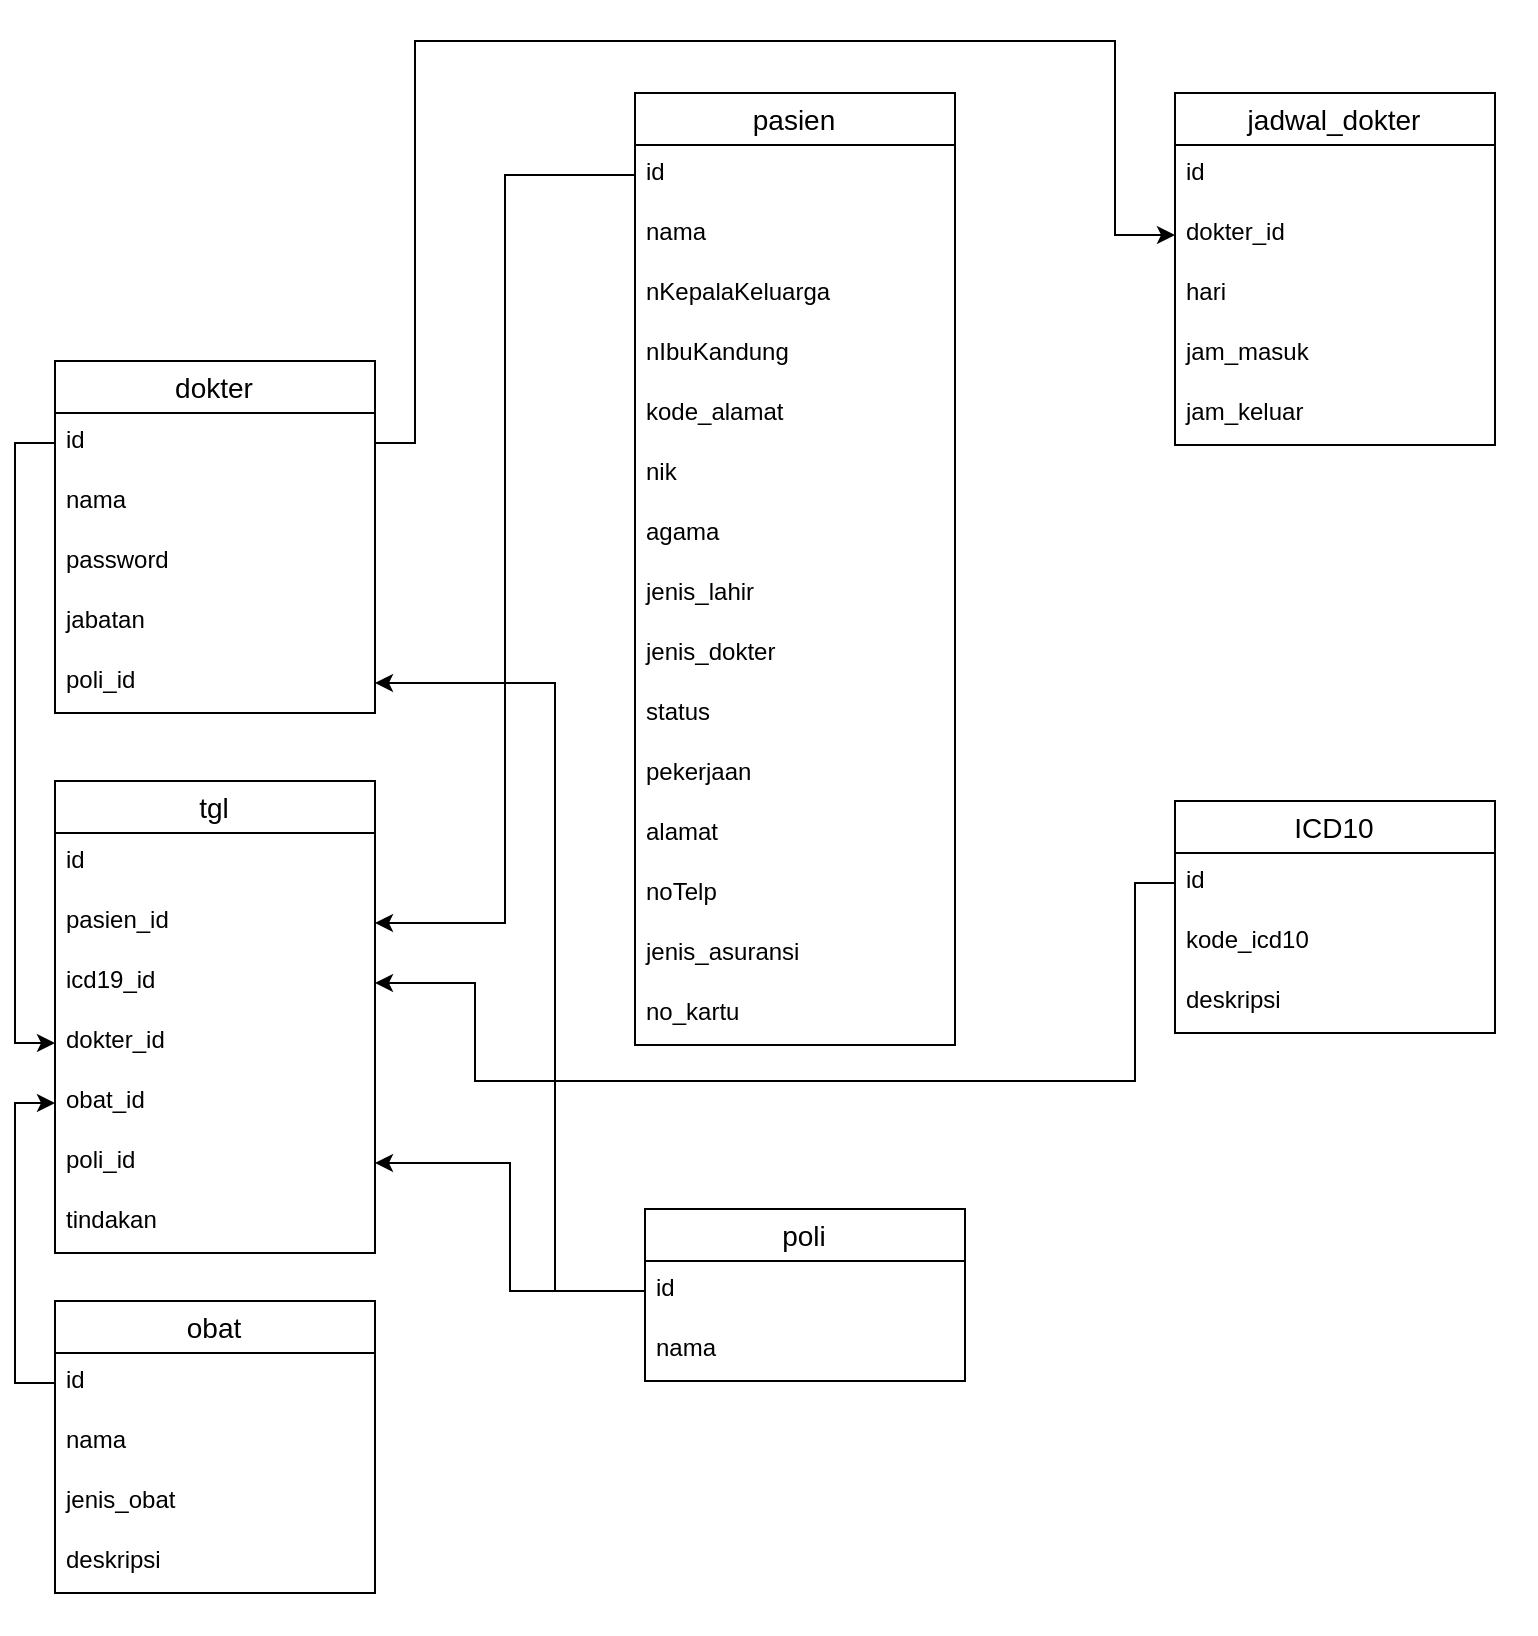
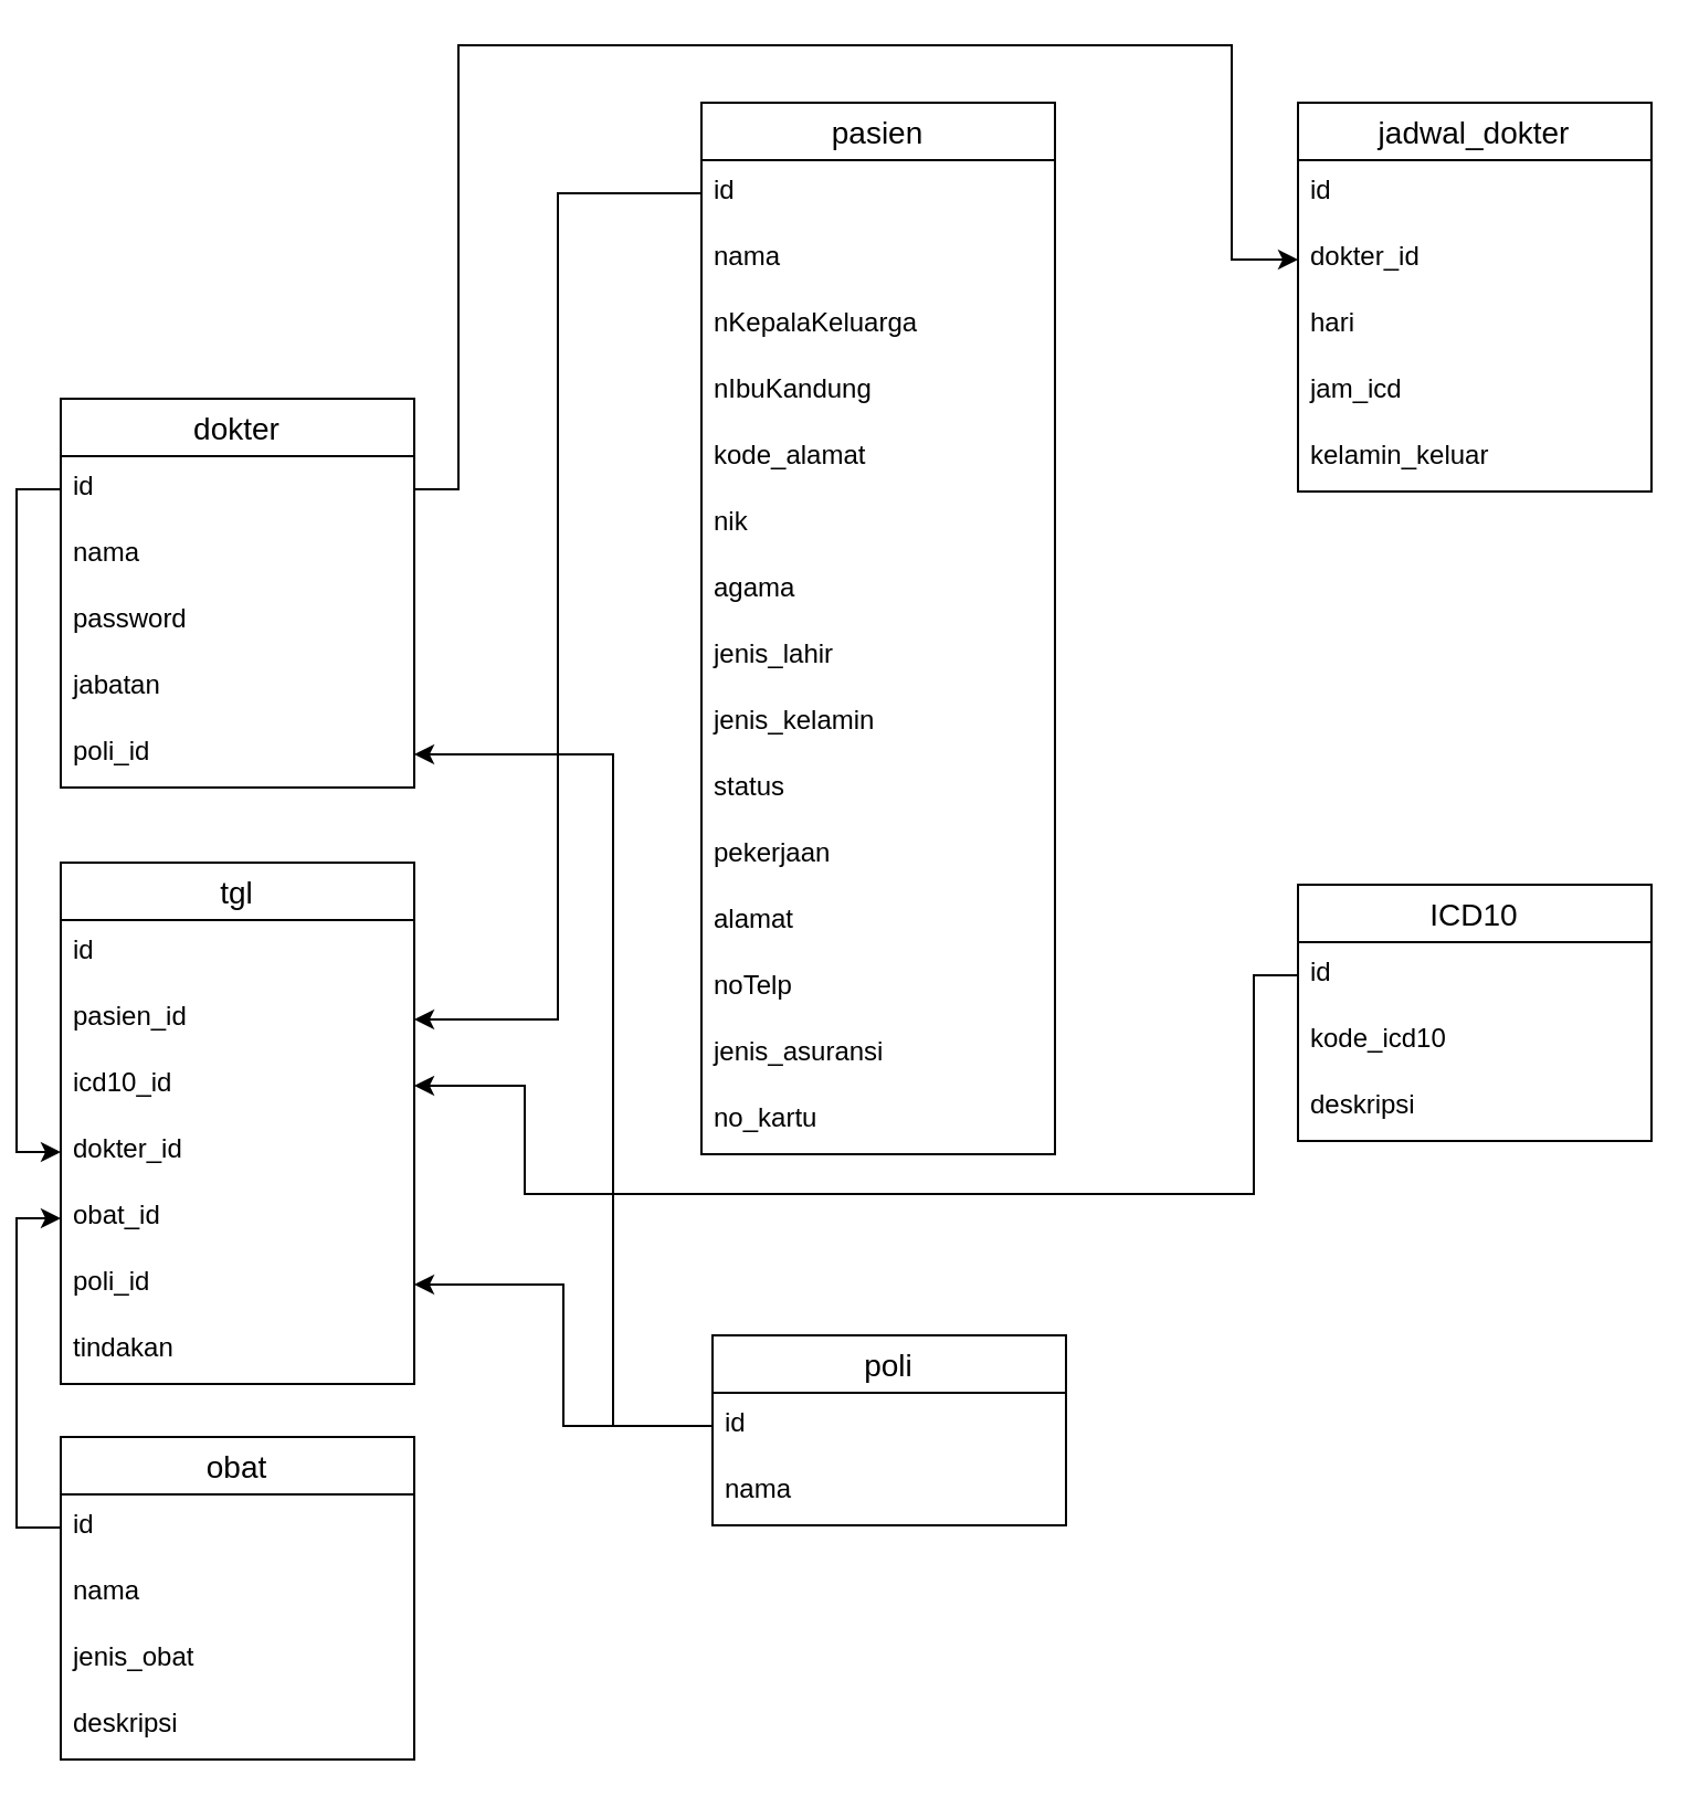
- <mxCell id="45" value="jam_masuk" style="text;strokeColor=none;fillColor=none;spacingLeft=4;spacingRight=4;overflow=hidden;rotatable=0;points=[[0,0.5],[1,0.5]];portConstraint=eastwest;fontSize=12;" parent="41" vertex="1"><mxGeometry y="116" width="160" height="30" as="geometry" /></mxCell>
+ <mxCell id="45" value="jam_icd" style="text;strokeColor=none;fillColor=none;spacingLeft=4;spacingRight=4;overflow=hidden;rotatable=0;points=[[0,0.5],[1,0.5]];portConstraint=eastwest;fontSize=12;" parent="41" vertex="1"><mxGeometry y="116" width="160" height="30" as="geometry" /></mxCell>
- <mxCell id="46" value="jam_keluar" style="text;strokeColor=none;fillColor=none;spacingLeft=4;spacingRight=4;overflow=hidden;rotatable=0;points=[[0,0.5],[1,0.5]];portConstraint=eastwest;fontSize=12;" vertex="1" parent="41"><mxGeometry y="146" width="160" height="30" as="geometry" /></mxCell>
+ <mxCell id="46" value="kelamin_keluar" style="text;strokeColor=none;fillColor=none;spacingLeft=4;spacingRight=4;overflow=hidden;rotatable=0;points=[[0,0.5],[1,0.5]];portConstraint=eastwest;fontSize=12;" vertex="1" parent="41"><mxGeometry y="146" width="160" height="30" as="geometry" /></mxCell>
- <mxCell id="11" value="jenis_dokter" style="text;strokeColor=none;fillColor=none;spacingLeft=4;spacingRight=4;overflow=hidden;rotatable=0;points=[[0,0.5],[1,0.5]];portConstraint=eastwest;fontSize=12;" parent="2" vertex="1"><mxGeometry y="266" width="160" height="30" as="geometry" /></mxCell>
+ <mxCell id="11" value="jenis_kelamin" style="text;strokeColor=none;fillColor=none;spacingLeft=4;spacingRight=4;overflow=hidden;rotatable=0;points=[[0,0.5],[1,0.5]];portConstraint=eastwest;fontSize=12;" parent="2" vertex="1"><mxGeometry y="266" width="160" height="30" as="geometry" /></mxCell>
- <mxCell id="36" value="icd19_id" style="text;strokeColor=none;fillColor=none;spacingLeft=4;spacingRight=4;overflow=hidden;rotatable=0;points=[[0,0.5],[1,0.5]];portConstraint=eastwest;fontSize=12;" parent="33" vertex="1"><mxGeometry y="86" width="160" height="30" as="geometry" /></mxCell>
+ <mxCell id="36" value="icd10_id" style="text;strokeColor=none;fillColor=none;spacingLeft=4;spacingRight=4;overflow=hidden;rotatable=0;points=[[0,0.5],[1,0.5]];portConstraint=eastwest;fontSize=12;" parent="33" vertex="1"><mxGeometry y="86" width="160" height="30" as="geometry" /></mxCell>
